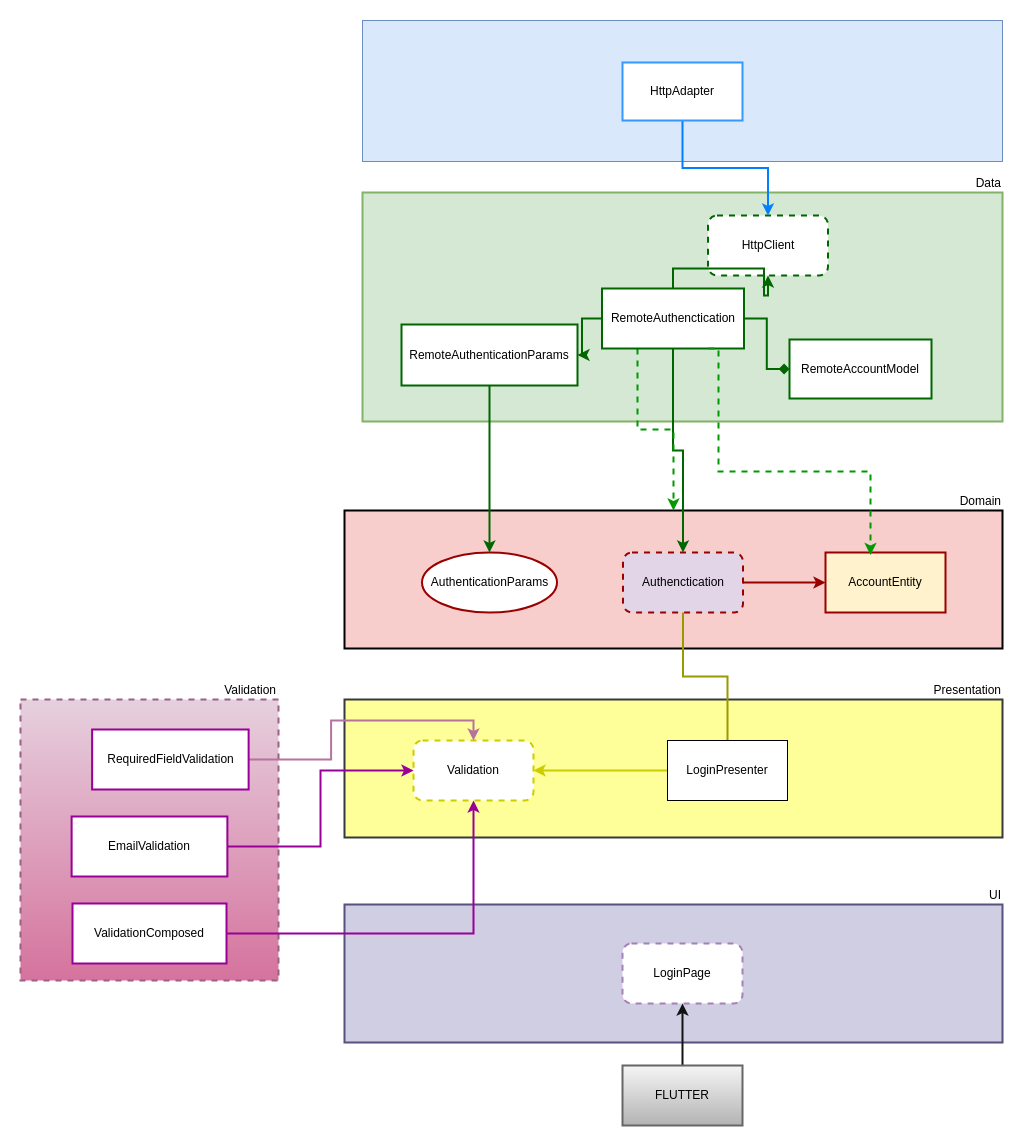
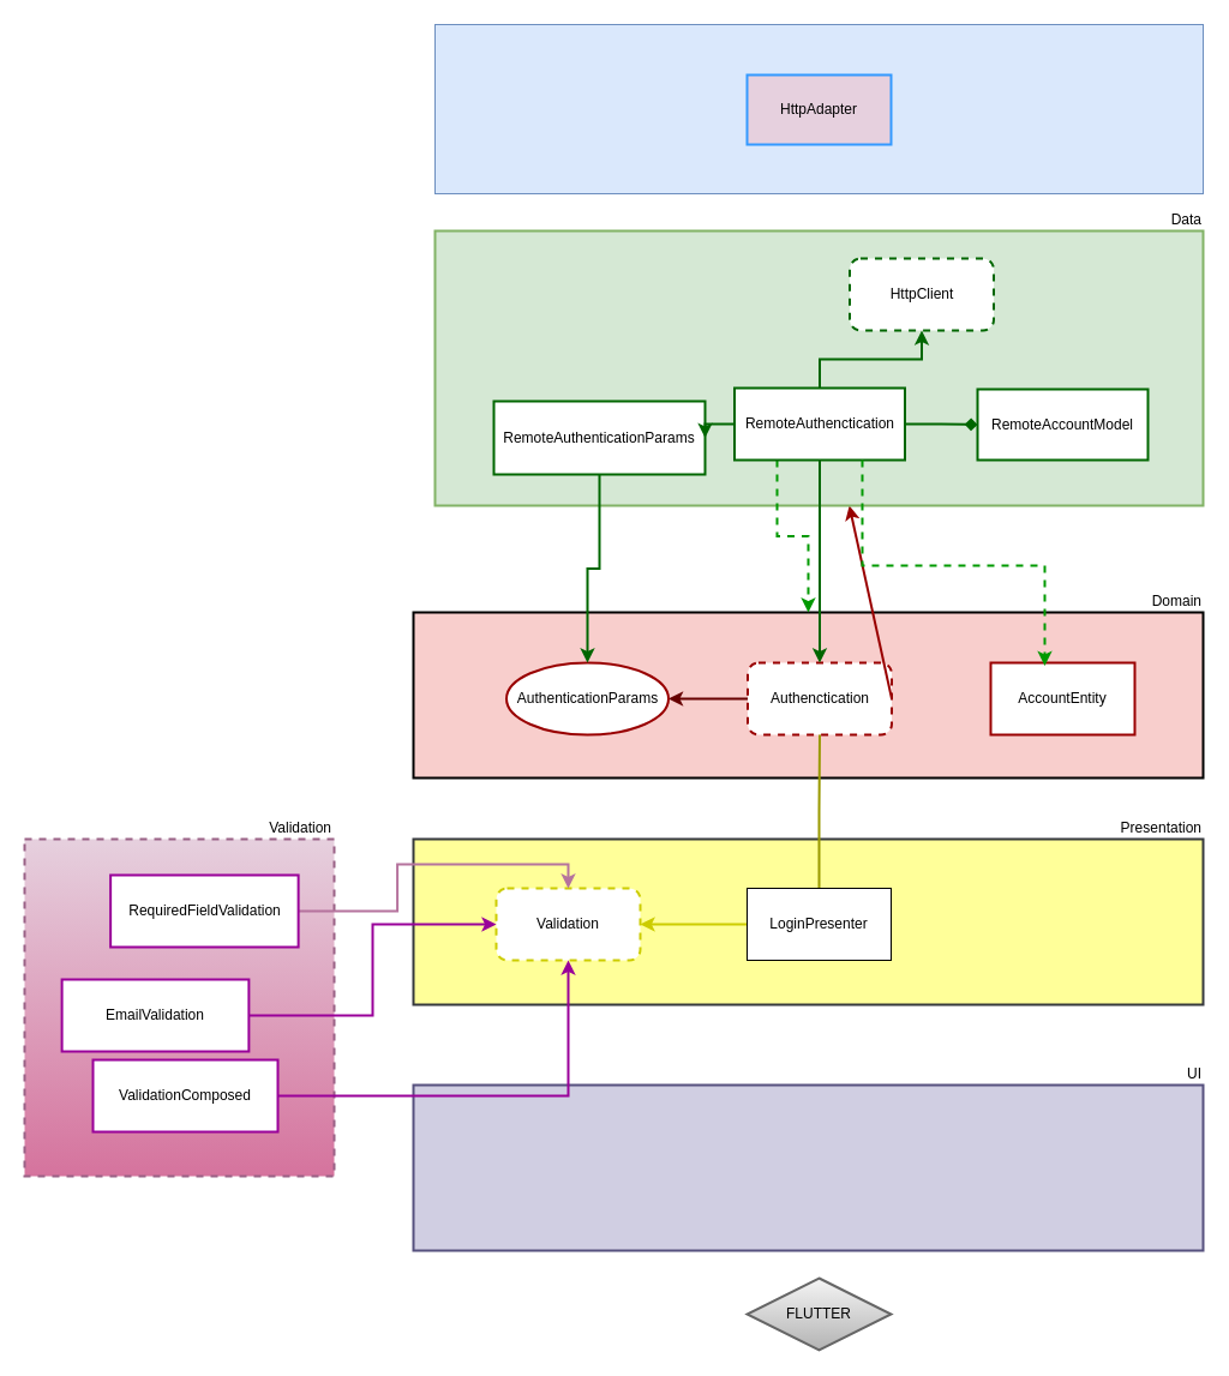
- <mxCell id="22" value="HttpAdapter" style="rounded=0;whiteSpace=wrap;html=1;strokeWidth=2;strokeColor=#3399FF;" parent="1" vertex="1"><mxGeometry x="622" y="62" width="120" height="58" as="geometry" /></mxCell>
+ <mxCell id="22" value="HttpAdapter" style="rounded=0;whiteSpace=wrap;html=1;strokeWidth=2;strokeColor=#3399FF;fillColor=#e6d0de;" parent="1" vertex="1"><mxGeometry x="622" y="62" width="120" height="58" as="geometry" /></mxCell>
- <mxCell id="21" style="edgeStyle=orthogonalEdgeStyle;rounded=0;jumpStyle=none;orthogonalLoop=1;jettySize=auto;html=1;strokeWidth=2;strokeColor=#007FFF;" parent="1" source="22" target="9" edge="1"><mxGeometry relative="1" as="geometry" /></mxCell>
- <mxCell id="17" value="RemoteAuthenctication" style="whiteSpace=wrap;html=1;glass=0;strokeWidth=2;perimeterSpacing=0;labelBorderColor=none;labelBackgroundColor=none;rounded=0;strokeColor=#006600;" parent="1" vertex="1"><mxGeometry x="601.5" y="288" width="142" height="60" as="geometry" /></mxCell>
+ <mxCell id="17" value="RemoteAuthenctication" style="whiteSpace=wrap;html=1;glass=0;strokeWidth=2;perimeterSpacing=0;labelBorderColor=none;labelBackgroundColor=none;rounded=0;strokeColor=#006600;" parent="1" vertex="1"><mxGeometry x="611.5" y="323" width="142" height="60" as="geometry" /></mxCell>
- <mxCell id="12" value="RemoteAuthenticationParams" style="whiteSpace=wrap;html=1;glass=0;strokeWidth=2;perimeterSpacing=0;labelBorderColor=none;labelBackgroundColor=none;rounded=0;strokeColor=#006600;" parent="1" vertex="1"><mxGeometry x="401" y="324" width="176" height="61" as="geometry" /></mxCell>
+ <mxCell id="12" value="RemoteAuthenticationParams" style="whiteSpace=wrap;html=1;glass=0;strokeWidth=2;perimeterSpacing=0;labelBorderColor=none;labelBackgroundColor=none;rounded=0;strokeColor=#006600;" parent="1" vertex="1"><mxGeometry x="411" y="334" width="176" height="61" as="geometry" /></mxCell>
- <mxCell id="18" value="RemoteAccountModel" style="whiteSpace=wrap;html=1;glass=0;strokeWidth=2;perimeterSpacing=0;labelBorderColor=none;labelBackgroundColor=none;rounded=0;strokeColor=#006600;" parent="1" vertex="1"><mxGeometry x="789" y="339" width="142" height="59" as="geometry" /></mxCell>
+ <mxCell id="18" value="RemoteAccountModel" style="whiteSpace=wrap;html=1;glass=0;strokeWidth=2;perimeterSpacing=0;labelBorderColor=none;labelBackgroundColor=none;rounded=0;strokeColor=#006600;" parent="1" vertex="1"><mxGeometry x="814" y="324" width="142" height="59" as="geometry" /></mxCell>
+ <mxCell id="3" style="edgeStyle=orthogonalEdgeStyle;rounded=0;jumpStyle=none;orthogonalLoop=1;jettySize=auto;html=1;exitX=0;exitY=0.5;exitDx=0;exitDy=0;entryX=1;entryY=0.5;entryDx=0;entryDy=0;strokeWidth=2;strokeColor=#660000;" parent="1" source="4" target="10" edge="1"><mxGeometry relative="1" as="geometry" /></mxCell>
- <mxCell id="4" value="Authenctication" style="whiteSpace=wrap;html=1;dashed=1;glass=0;strokeWidth=2;perimeterSpacing=0;labelBorderColor=none;labelBackgroundColor=none;strokeColor=#990000;rounded=1;fillColor=#e1d5e7;" parent="1" vertex="1"><mxGeometry x="622.5" y="552" width="120" height="60" as="geometry" /></mxCell>
+ <mxCell id="4" value="Authenctication" style="whiteSpace=wrap;html=1;dashed=1;glass=0;strokeWidth=2;perimeterSpacing=0;labelBorderColor=none;labelBackgroundColor=none;strokeColor=#990000;rounded=1;" parent="1" vertex="1"><mxGeometry x="622.5" y="552" width="120" height="60" as="geometry" /></mxCell>
- <mxCell id="6" value="" style="endArrow=classic;html=1;exitX=1;exitY=0.5;exitDx=0;exitDy=0;strokeColor=#990000;strokeWidth=2;entryX=0;entryY=0.5;entryDx=0;entryDy=0;" parent="1" source="4" target="5" edge="1"><mxGeometry width="50" height="50" relative="1" as="geometry"><mxPoint x="556" y="684.5" as="sourcePoint" /><mxPoint x="812" y="582" as="targetPoint" /></mxGeometry></mxCell>
+ <mxCell id="6" value="" style="endArrow=classic;html=1;exitX=1;exitY=0.5;exitDx=0;exitDy=0;strokeColor=#990000;strokeWidth=2;" parent="1" source="4" target="7" edge="1"><mxGeometry width="50" height="50" relative="1" as="geometry"><mxPoint x="556" y="684.5" as="sourcePoint" /><mxPoint x="812" y="582" as="targetPoint" /></mxGeometry></mxCell>
- <mxCell id="5" value="AccountEntity" style="whiteSpace=wrap;html=1;glass=0;strokeWidth=2;perimeterSpacing=0;labelBorderColor=none;labelBackgroundColor=none;strokeColor=#990000;fillColor=#fff2cc;" parent="1" vertex="1"><mxGeometry x="825" y="552" width="120" height="60" as="geometry" /></mxCell>
+ <mxCell id="5" value="AccountEntity" style="whiteSpace=wrap;html=1;glass=0;strokeWidth=2;perimeterSpacing=0;labelBorderColor=none;labelBackgroundColor=none;strokeColor=#990000;" parent="1" vertex="1"><mxGeometry x="825" y="552" width="120" height="60" as="geometry" /></mxCell>
- <mxCell id="27" value="LoginPresenter" style="rounded=0;whiteSpace=wrap;html=1;" vertex="1" parent="1"><mxGeometry x="667" y="740" width="120" height="60" as="geometry" /></mxCell>
+ <mxCell id="27" value="LoginPresenter" style="rounded=0;whiteSpace=wrap;html=1;" vertex="1" parent="1"><mxGeometry x="622" y="740" width="120" height="60" as="geometry" /></mxCell>
- <mxCell id="34" value="EmailValidation" style="rounded=0;whiteSpace=wrap;html=1;strokeWidth=2;strokeColor=#990099;" vertex="1" parent="1"><mxGeometry x="71.12" y="816" width="155.75" height="60" as="geometry" /></mxCell>
+ <mxCell id="34" value="EmailValidation" style="rounded=0;whiteSpace=wrap;html=1;strokeWidth=2;strokeColor=#990099;" vertex="1" parent="1"><mxGeometry x="51.12" y="816" width="155.75" height="60" as="geometry" /></mxCell>
- <mxCell id="36" value="ValidationComposed" style="rounded=0;whiteSpace=wrap;html=1;strokeWidth=2;strokeColor=#990099;" vertex="1" parent="1"><mxGeometry x="72" y="903" width="154" height="60" as="geometry" /></mxCell>
+ <mxCell id="36" value="ValidationComposed" style="rounded=0;whiteSpace=wrap;html=1;strokeWidth=2;strokeColor=#990099;" vertex="1" parent="1"><mxGeometry x="77" y="883" width="154" height="60" as="geometry" /></mxCell>
- <mxCell id="29" value="LoginPage" style="rounded=1;whiteSpace=wrap;html=1;dashed=1;strokeWidth=2;strokeColor=#A680B8;" vertex="1" parent="1"><mxGeometry x="622" y="943" width="120" height="60" as="geometry" /></mxCell>
- <mxCell id="37" style="edgeStyle=orthogonalEdgeStyle;rounded=0;orthogonalLoop=1;jettySize=auto;html=1;exitX=0.5;exitY=0;exitDx=0;exitDy=0;strokeWidth=2;strokeColor=#121212;" edge="1" parent="1" source="38" target="29"><mxGeometry relative="1" as="geometry" /></mxCell>
- <mxCell id="38" value="&lt;div&gt;&lt;span&gt;FLUTTER&lt;/span&gt;&lt;/div&gt;" style="rounded=0;whiteSpace=wrap;html=1;strokeColor=#666666;strokeWidth=2;fillColor=#f5f5f5;align=center;verticalAlign=middle;gradientColor=#b3b3b3;labelPosition=center;verticalLabelPosition=middle;" vertex="1" parent="1"><mxGeometry x="622" y="1065" width="120" height="60" as="geometry" /></mxCell>
+ <mxCell id="38" value="&lt;div&gt;&lt;span&gt;FLUTTER&lt;/span&gt;&lt;/div&gt;" style="rhombus;whiteSpace=wrap;html=1;strokeColor=#666666;strokeWidth=2;fillColor=#f5f5f5;align=center;verticalAlign=middle;gradientColor=#b3b3b3;labelPosition=center;verticalLabelPosition=middle;" vertex="1" parent="1"><mxGeometry x="622" y="1065" width="120" height="60" as="geometry" /></mxCell>
